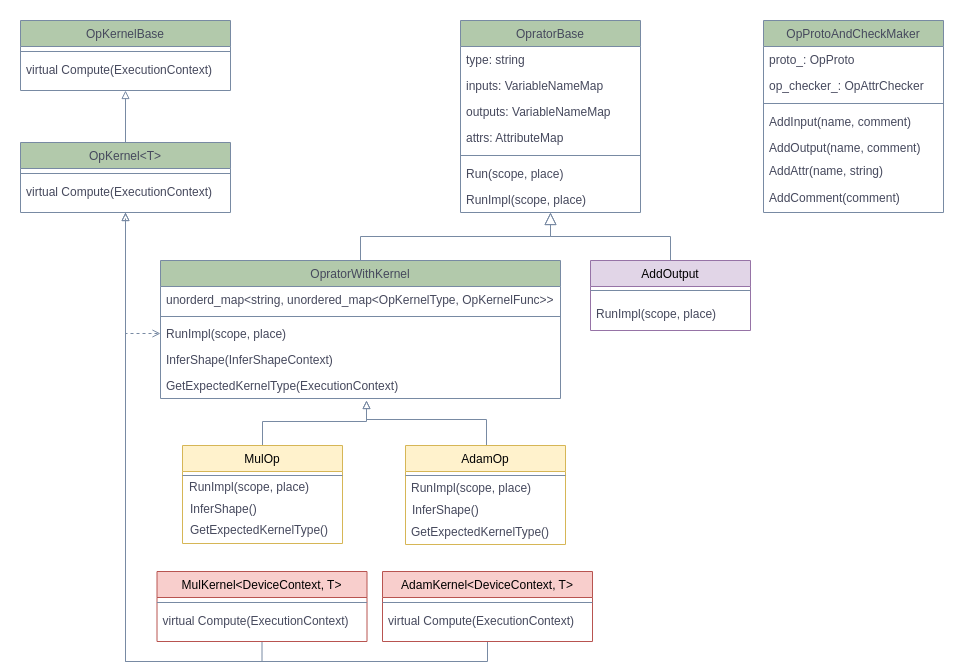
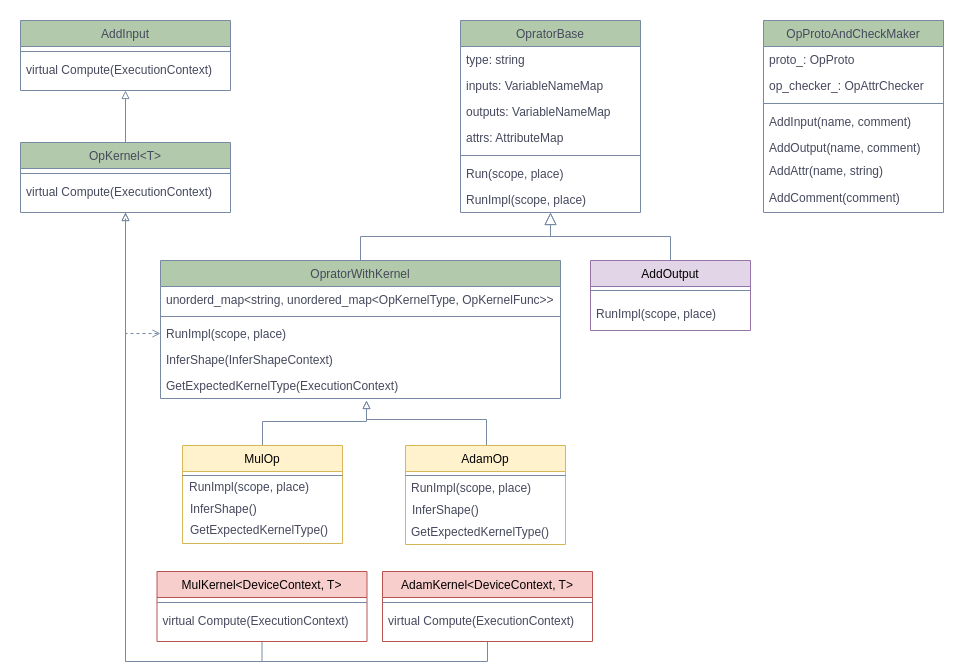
- <mxCell id="27" value="OpKernelBase" style="swimlane;fontStyle=0;align=center;verticalAlign=top;childLayout=stackLayout;horizontal=1;startSize=26;horizontalStack=0;resizeParent=1;resizeLast=0;collapsible=1;marginBottom=0;rounded=0;shadow=0;strokeWidth=1;fillColor=#B2C9AB;strokeColor=#788AA3;fontColor=#46495D;" parent="1" vertex="1"><mxGeometry x="20" y="20" width="210" height="70" as="geometry"><mxRectangle x="230" y="140" width="160" height="26" as="alternateBounds" /></mxGeometry></mxCell>
+ <mxCell id="27" value="AddInput" style="swimlane;fontStyle=0;align=center;verticalAlign=top;childLayout=stackLayout;horizontal=1;startSize=26;horizontalStack=0;resizeParent=1;resizeLast=0;collapsible=1;marginBottom=0;rounded=0;shadow=0;strokeWidth=1;fillColor=#B2C9AB;strokeColor=#788AA3;fontColor=#46495D;" parent="1" vertex="1"><mxGeometry x="20" y="20" width="210" height="70" as="geometry"><mxRectangle x="230" y="140" width="160" height="26" as="alternateBounds" /></mxGeometry></mxCell>
